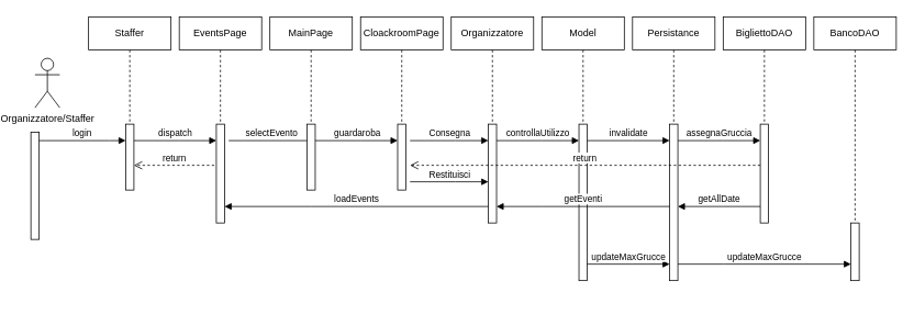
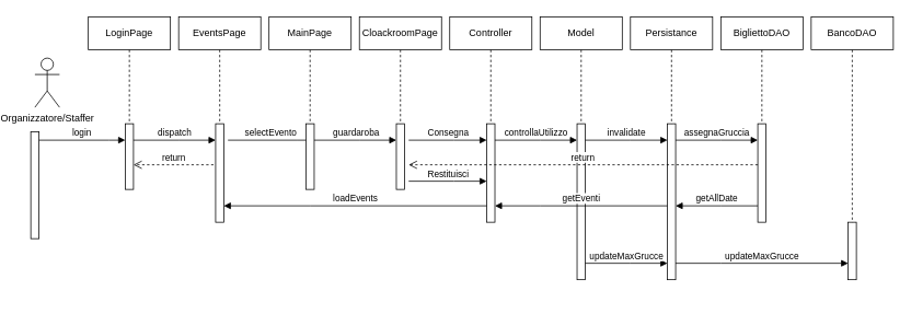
- <mxCell id="6" value="Staffer" style="shape=umlLifeline;perimeter=lifelinePerimeter;whiteSpace=wrap;html=1;container=0;dropTarget=0;collapsible=0;recursiveResize=0;outlineConnect=0;portConstraint=eastwest;newEdgeStyle={&quot;edgeStyle&quot;:&quot;elbowEdgeStyle&quot;,&quot;elbow&quot;:&quot;vertical&quot;,&quot;curved&quot;:0,&quot;rounded&quot;:0};" vertex="1" parent="5"><mxGeometry width="100" height="210" as="geometry" /></mxCell>
+ <mxCell id="6" value="LoginPage" style="shape=umlLifeline;perimeter=lifelinePerimeter;whiteSpace=wrap;html=1;container=0;dropTarget=0;collapsible=0;recursiveResize=0;outlineConnect=0;portConstraint=eastwest;newEdgeStyle={&quot;edgeStyle&quot;:&quot;elbowEdgeStyle&quot;,&quot;elbow&quot;:&quot;vertical&quot;,&quot;curved&quot;:0,&quot;rounded&quot;:0};" vertex="1" parent="5"><mxGeometry width="100" height="210" as="geometry" /></mxCell>
- <mxCell id="19" value="Organizzatore" style="shape=umlLifeline;perimeter=lifelinePerimeter;whiteSpace=wrap;html=1;container=0;dropTarget=0;collapsible=0;recursiveResize=0;outlineConnect=0;portConstraint=eastwest;newEdgeStyle={&quot;edgeStyle&quot;:&quot;elbowEdgeStyle&quot;,&quot;elbow&quot;:&quot;vertical&quot;,&quot;curved&quot;:0,&quot;rounded&quot;:0};" vertex="1" parent="18"><mxGeometry width="100" height="210" as="geometry" /></mxCell>
+ <mxCell id="19" value="Controller" style="shape=umlLifeline;perimeter=lifelinePerimeter;whiteSpace=wrap;html=1;container=0;dropTarget=0;collapsible=0;recursiveResize=0;outlineConnect=0;portConstraint=eastwest;newEdgeStyle={&quot;edgeStyle&quot;:&quot;elbowEdgeStyle&quot;,&quot;elbow&quot;:&quot;vertical&quot;,&quot;curved&quot;:0,&quot;rounded&quot;:0};" vertex="1" parent="18"><mxGeometry width="100" height="210" as="geometry" /></mxCell>
